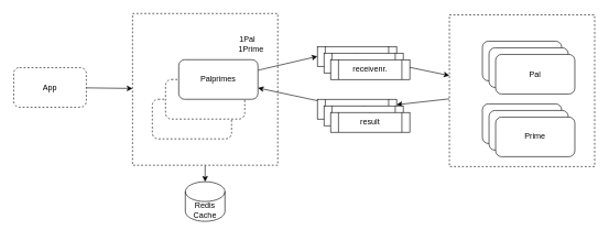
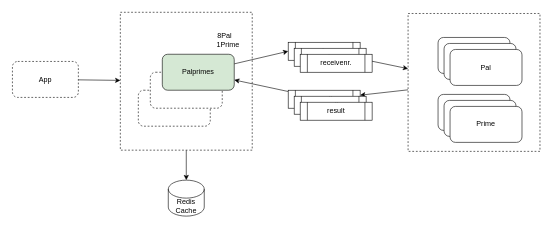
- <mxCell id="22" value="1Pal" style="text;html=1;strokeColor=none;fillColor=none;align=center;verticalAlign=middle;whiteSpace=wrap;rounded=0;dashed=1;" parent="1" vertex="1"><mxGeometry x="344" y="44" width="60" height="30" as="geometry" /></mxCell>
+ <mxCell id="22" value="8Pal" style="text;html=1;strokeColor=none;fillColor=none;align=center;verticalAlign=middle;whiteSpace=wrap;rounded=0;dashed=1;" parent="1" vertex="1"><mxGeometry x="344" y="44" width="60" height="30" as="geometry" /></mxCell>
- <mxCell id="9" value="Palprimes" style="rounded=1;whiteSpace=wrap;html=1;" parent="1" vertex="1"><mxGeometry x="270" y="90" width="120" height="60" as="geometry" /></mxCell>
+ <mxCell id="9" value="Palprimes" style="rounded=1;whiteSpace=wrap;html=1;fillColor=#d5e8d4;" parent="1" vertex="1"><mxGeometry x="270" y="90" width="120" height="60" as="geometry" /></mxCell>
- <mxCell id="24" value="Redis Cache" style="shape=cylinder3;whiteSpace=wrap;html=1;boundedLbl=1;backgroundOutline=1;size=15;" parent="1" vertex="1"><mxGeometry x="280" y="275" width="60" height="60" as="geometry" /></mxCell>
+ <mxCell id="24" value="Redis Cache" style="shape=cylinder3;whiteSpace=wrap;html=1;boundedLbl=1;backgroundOutline=1;size=15;" parent="1" vertex="1"><mxGeometry x="280" y="300" width="60" height="60" as="geometry" /></mxCell>
